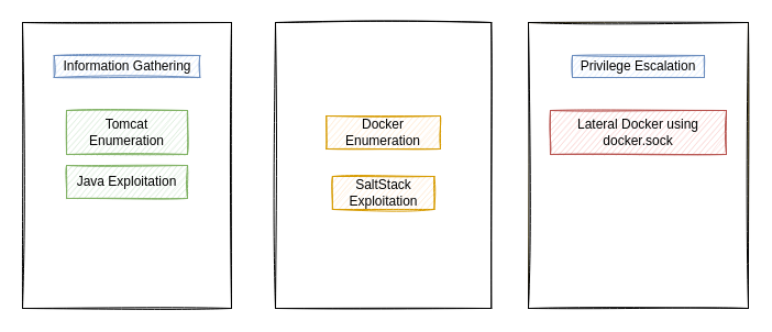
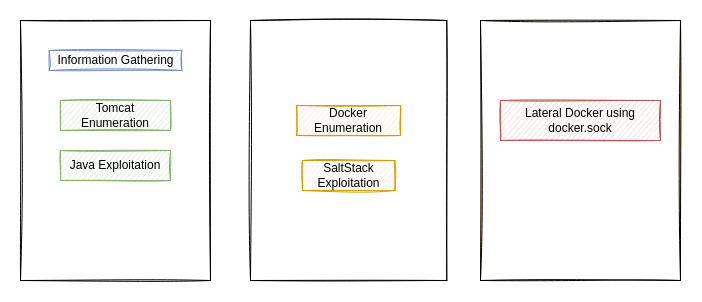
- <mxCell id="4" value="Privilege Escalation" style="text;html=1;fillColor=#dae8fc;align=center;verticalAlign=middle;whiteSpace=wrap;rounded=0;sketch=1;strokeColor=#6c8ebf;" parent="1" vertex="1"><mxGeometry x="520" y="50" width="120" height="20" as="geometry" /></mxCell>
- <mxCell id="14" value="Tomcat Enumeration" style="text;html=1;fillColor=#d5e8d4;align=center;verticalAlign=middle;whiteSpace=wrap;rounded=0;sketch=1;strokeColor=#82b366;" vertex="1" parent="1"><mxGeometry x="60" y="100" width="110" height="40" as="geometry" /></mxCell>
+ <mxCell id="14" value="Tomcat Enumeration" style="text;html=1;fillColor=#d5e8d4;align=center;verticalAlign=middle;whiteSpace=wrap;rounded=0;sketch=1;strokeColor=#82b366;" vertex="1" parent="1"><mxGeometry x="60" y="100" width="110" height="30" as="geometry" /></mxCell>
